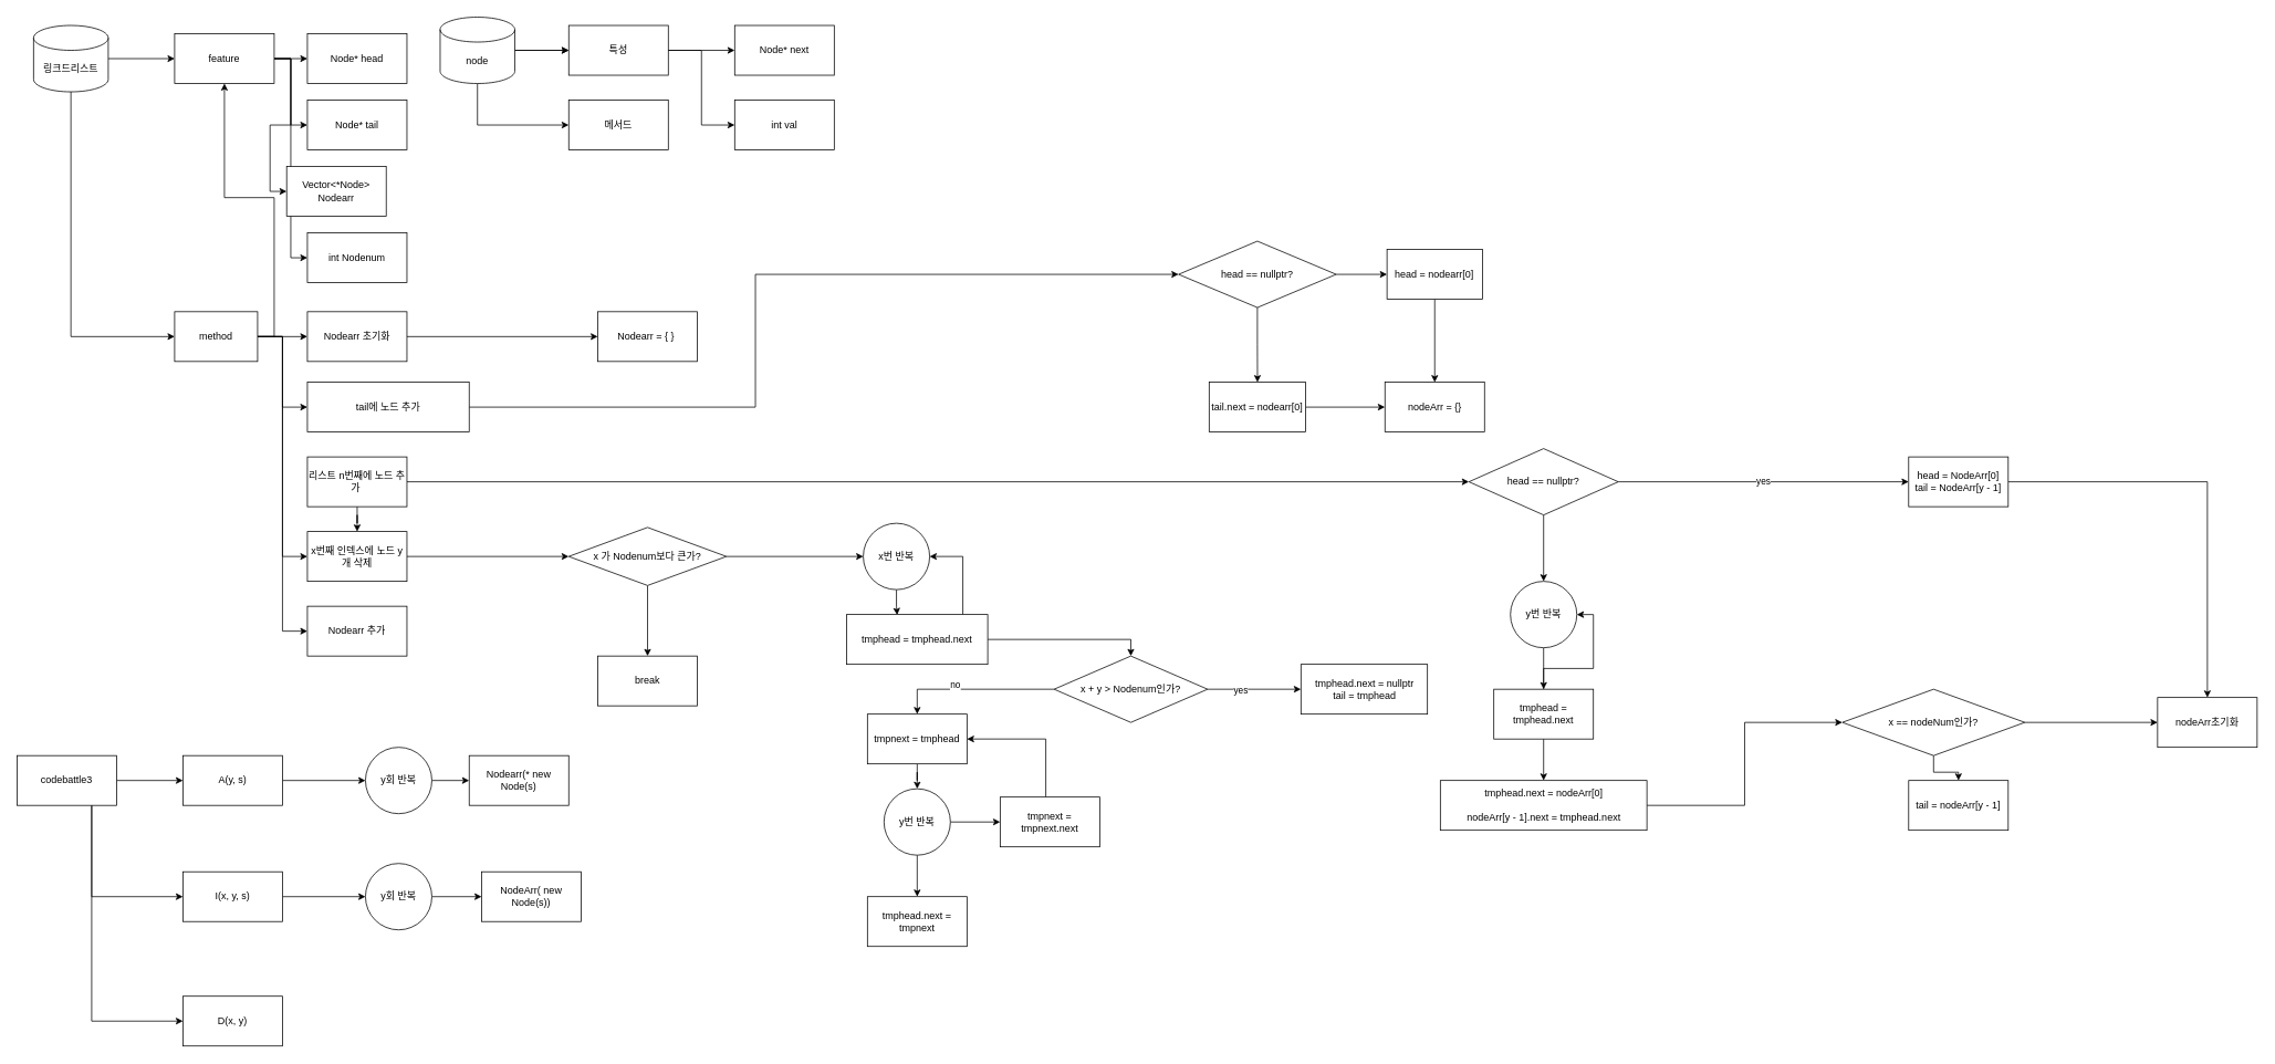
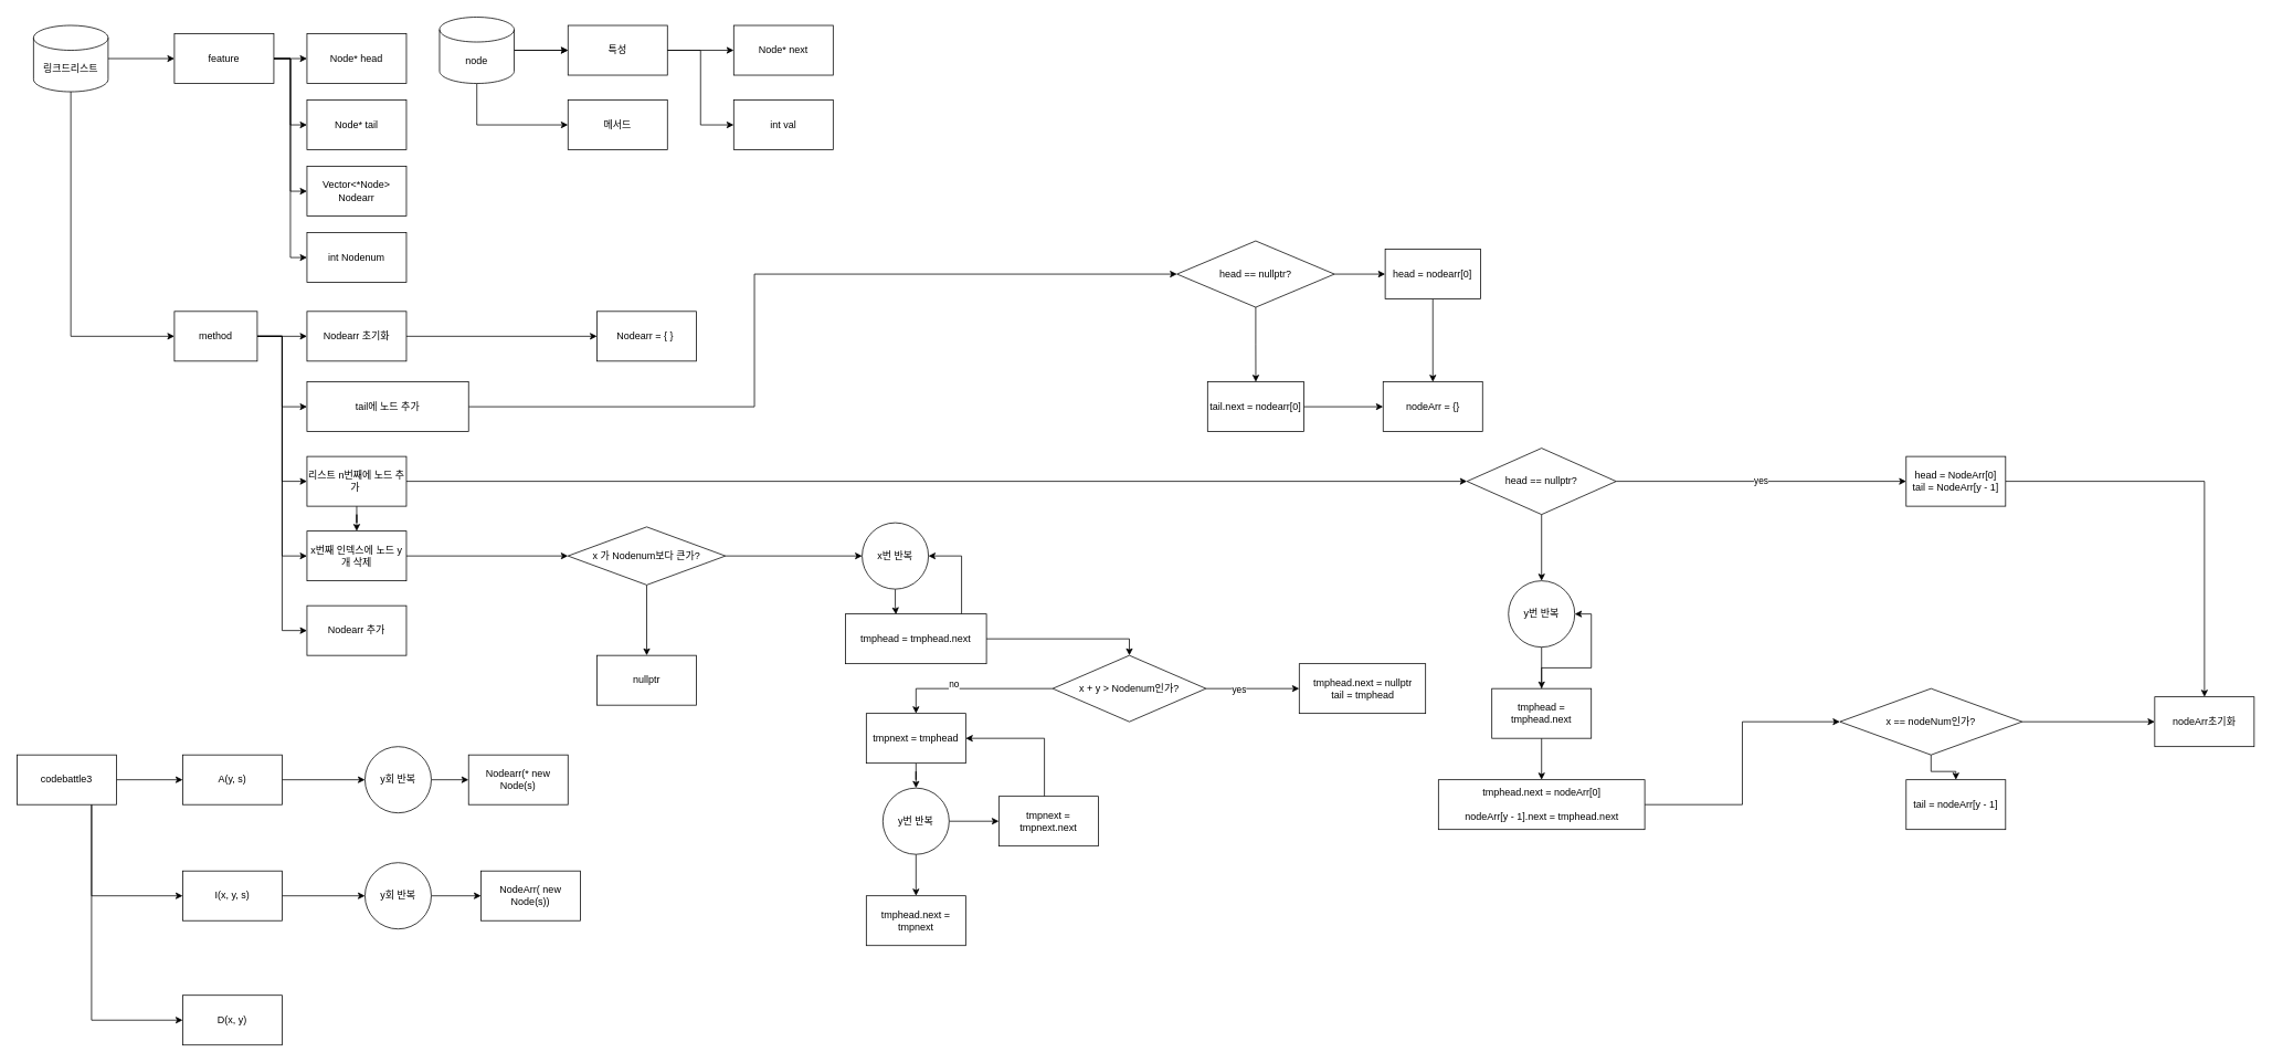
- <mxCell id="12" value="Vector&amp;lt;*Node&amp;gt; Nodearr" style="whiteSpace=wrap;html=1;" parent="1" vertex="1"><mxGeometry x="345" y="200" width="120" height="60" as="geometry" /></mxCell>
+ <mxCell id="12" value="Vector&amp;lt;*Node&amp;gt; Nodearr" style="whiteSpace=wrap;html=1;" parent="1" vertex="1"><mxGeometry x="370" y="200" width="120" height="60" as="geometry" /></mxCell>
- <mxCell id="33" style="edgeStyle=orthogonalEdgeStyle;rounded=0;orthogonalLoop=1;jettySize=auto;html=1;exitX=1;exitY=0.5;exitDx=0;exitDy=0;" edge="1" parent="1" source="36" target="9"><mxGeometry relative="1" as="geometry" /></mxCell>
+ <mxCell id="33" style="edgeStyle=orthogonalEdgeStyle;rounded=0;orthogonalLoop=1;jettySize=auto;html=1;exitX=1;exitY=0.5;exitDx=0;exitDy=0;entryX=0;entryY=0.5;entryDx=0;entryDy=0;" edge="1" parent="1" source="36" target="18"><mxGeometry relative="1" as="geometry" /></mxCell>
- <mxCell id="61" value="break" style="whiteSpace=wrap;html=1;" vertex="1" parent="1"><mxGeometry x="720" y="790" width="120" height="60" as="geometry" /></mxCell>
+ <mxCell id="61" value="nullptr" style="whiteSpace=wrap;html=1;" vertex="1" parent="1"><mxGeometry x="720" y="790" width="120" height="60" as="geometry" /></mxCell>
